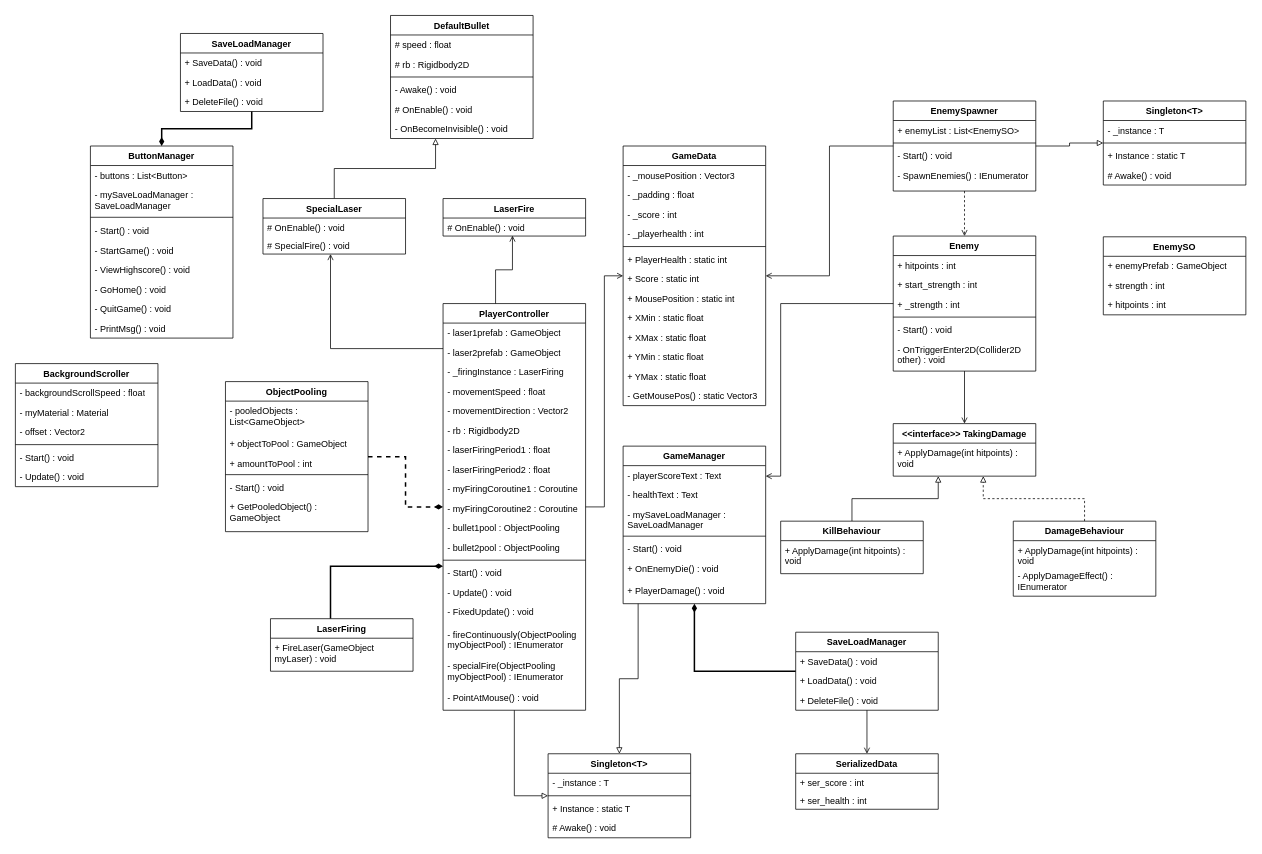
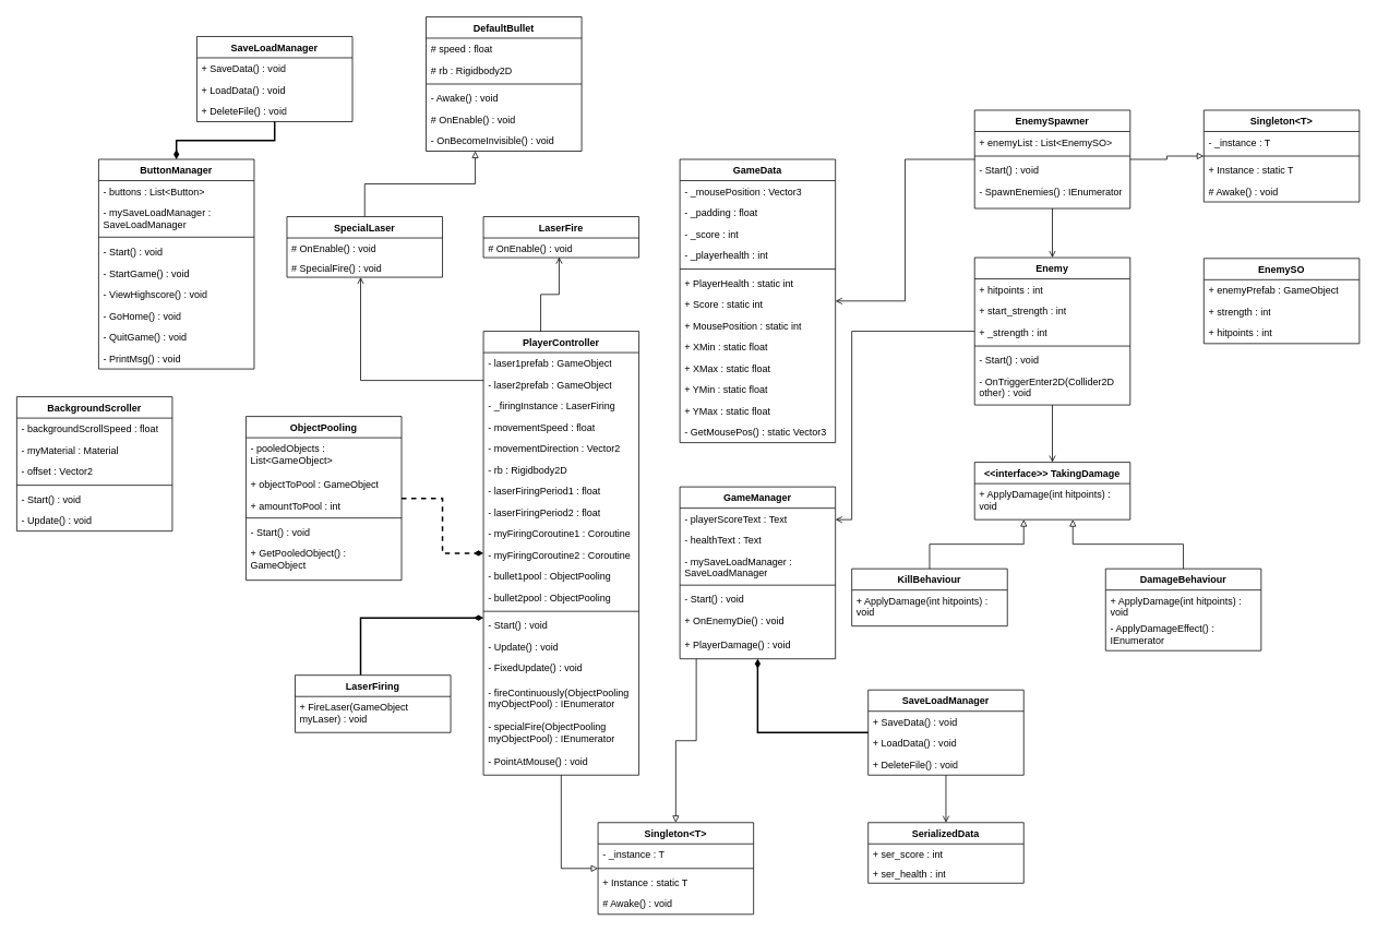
- <mxCell id="60" style="edgeStyle=orthogonalEdgeStyle;rounded=0;orthogonalLoop=1;jettySize=auto;html=1;endArrow=open;endFill=0;dashed=1;" edge="1" parent="1" source="62" target="46"><mxGeometry relative="1" as="geometry" /></mxCell>
+ <mxCell id="60" style="edgeStyle=orthogonalEdgeStyle;rounded=0;orthogonalLoop=1;jettySize=auto;html=1;endArrow=open;endFill=0;" edge="1" parent="1" source="62" target="46"><mxGeometry relative="1" as="geometry" /></mxCell>
- <mxCell id="93" style="edgeStyle=orthogonalEdgeStyle;rounded=0;orthogonalLoop=1;jettySize=auto;html=1;endArrow=open;endFill=0;" edge="1" parent="1" source="95" target="2"><mxGeometry relative="1" as="geometry" /></mxCell>
- <mxCell id="33" style="edgeStyle=orthogonalEdgeStyle;rounded=0;orthogonalLoop=1;jettySize=auto;html=1;endArrow=block;endFill=0;dashed=1;" edge="1" parent="1" source="34" target="53"><mxGeometry relative="1" as="geometry"><Array as="points"><mxPoint x="1445" y="664" /><mxPoint x="1310" y="664" /></Array></mxGeometry></mxCell>
+ <mxCell id="33" style="edgeStyle=orthogonalEdgeStyle;rounded=0;orthogonalLoop=1;jettySize=auto;html=1;endArrow=block;endFill=0;" edge="1" parent="1" source="34" target="53"><mxGeometry relative="1" as="geometry"><Array as="points"><mxPoint x="1445" y="664" /><mxPoint x="1310" y="664" /></Array></mxGeometry></mxCell>
